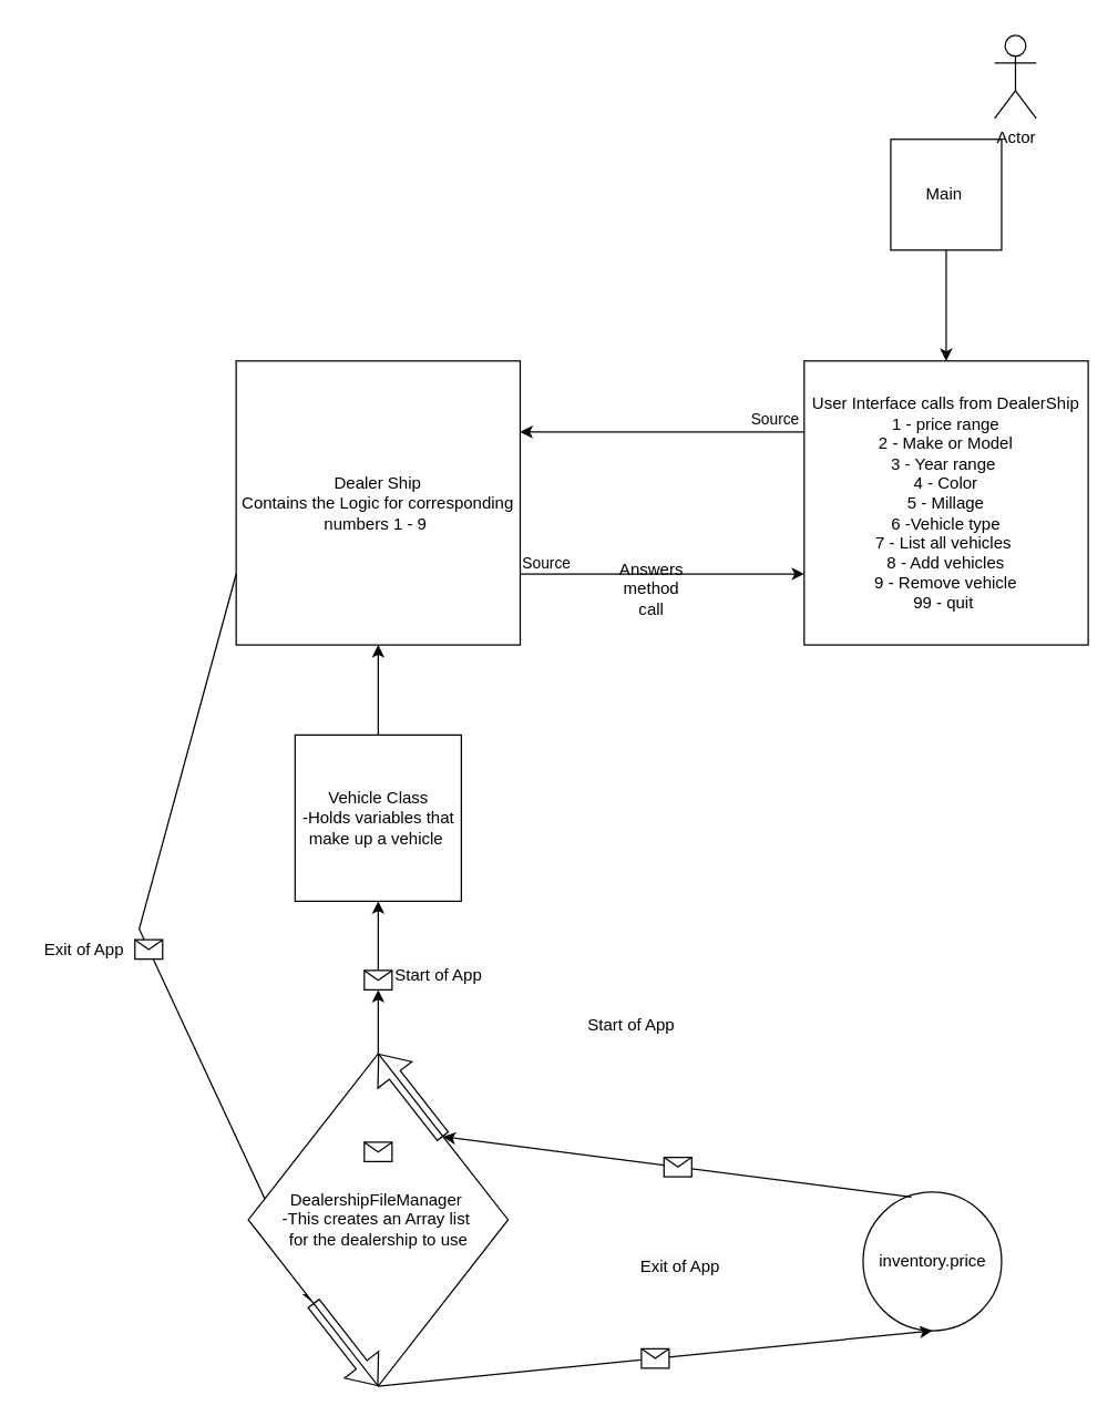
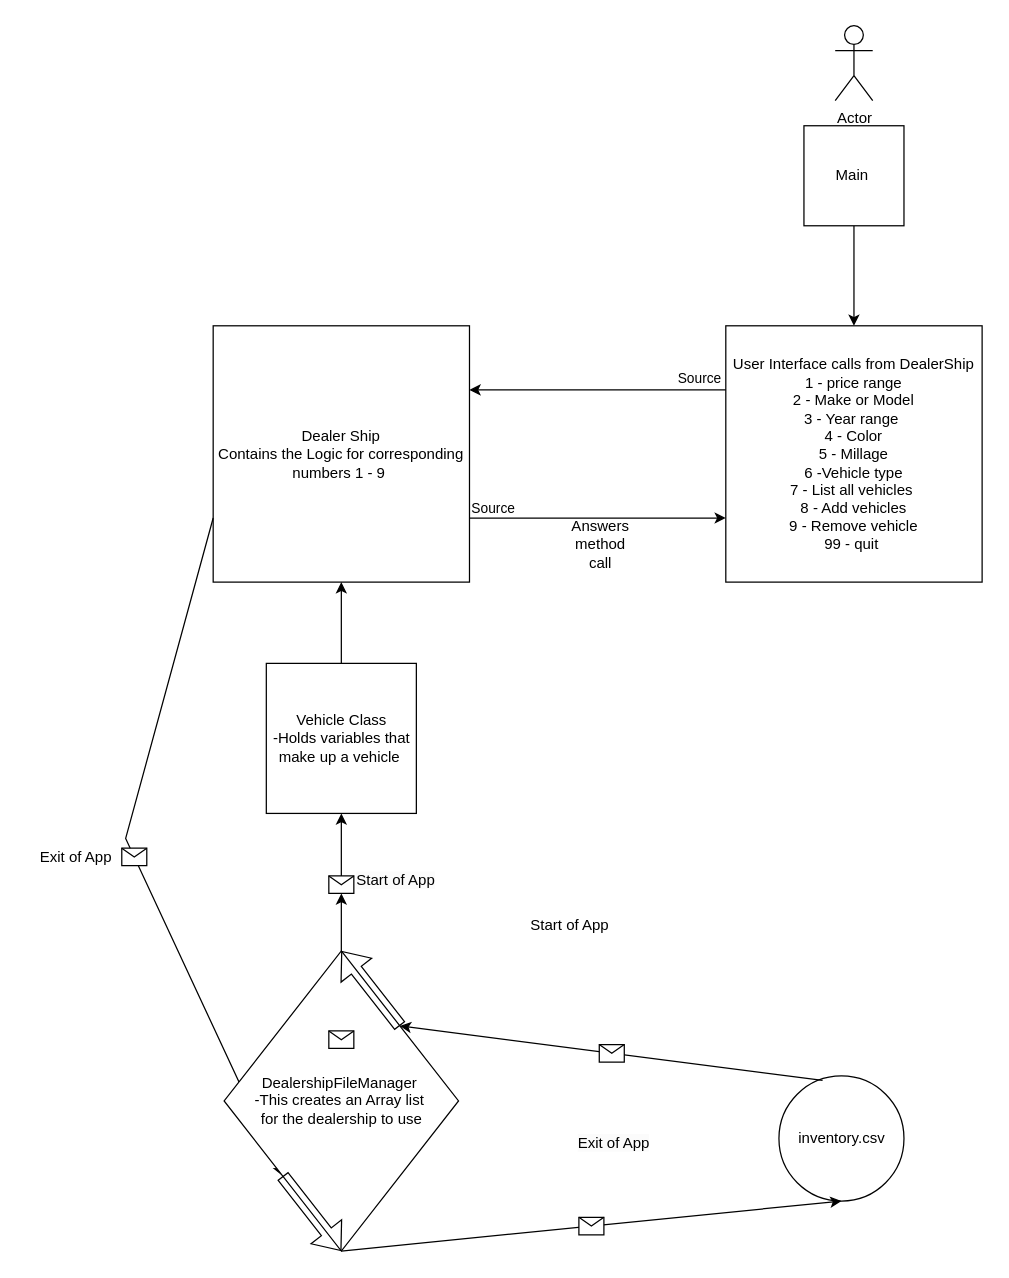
- <mxCell id="6" value="Actor" style="shape=umlActor;verticalLabelPosition=bottom;verticalAlign=top;html=1;outlineConnect=0;" vertex="1" parent="1"><mxGeometry x="717.5" y="25" width="30" height="60" as="geometry" /></mxCell>
+ <mxCell id="6" value="Actor" style="shape=umlActor;verticalLabelPosition=bottom;verticalAlign=top;html=1;outlineConnect=0;" vertex="1" parent="1"><mxGeometry x="667.5" width="30" height="60" as="geometry" y="20" /></mxCell>
- <mxCell id="11" value="Answers method call" style="text;html=1;align=center;verticalAlign=middle;whiteSpace=wrap;rounded=0;" vertex="1" parent="1"><mxGeometry x="440" y="410" width="60" height="30" as="geometry" /></mxCell>
+ <mxCell id="11" value="Answers method call" style="text;html=1;align=center;verticalAlign=middle;whiteSpace=wrap;rounded=0;" vertex="1" parent="1"><mxGeometry x="450" y="420" width="60" height="30" as="geometry" /></mxCell>
- <mxCell id="12" value="inventory.price" style="ellipse;whiteSpace=wrap;html=1;aspect=fixed;" vertex="1" parent="1"><mxGeometry x="622.5" y="860" width="100" height="100" as="geometry" /></mxCell>
+ <mxCell id="12" value="inventory.csv" style="ellipse;whiteSpace=wrap;html=1;aspect=fixed;" vertex="1" parent="1"><mxGeometry x="622.5" y="860" width="100" height="100" as="geometry" /></mxCell>
